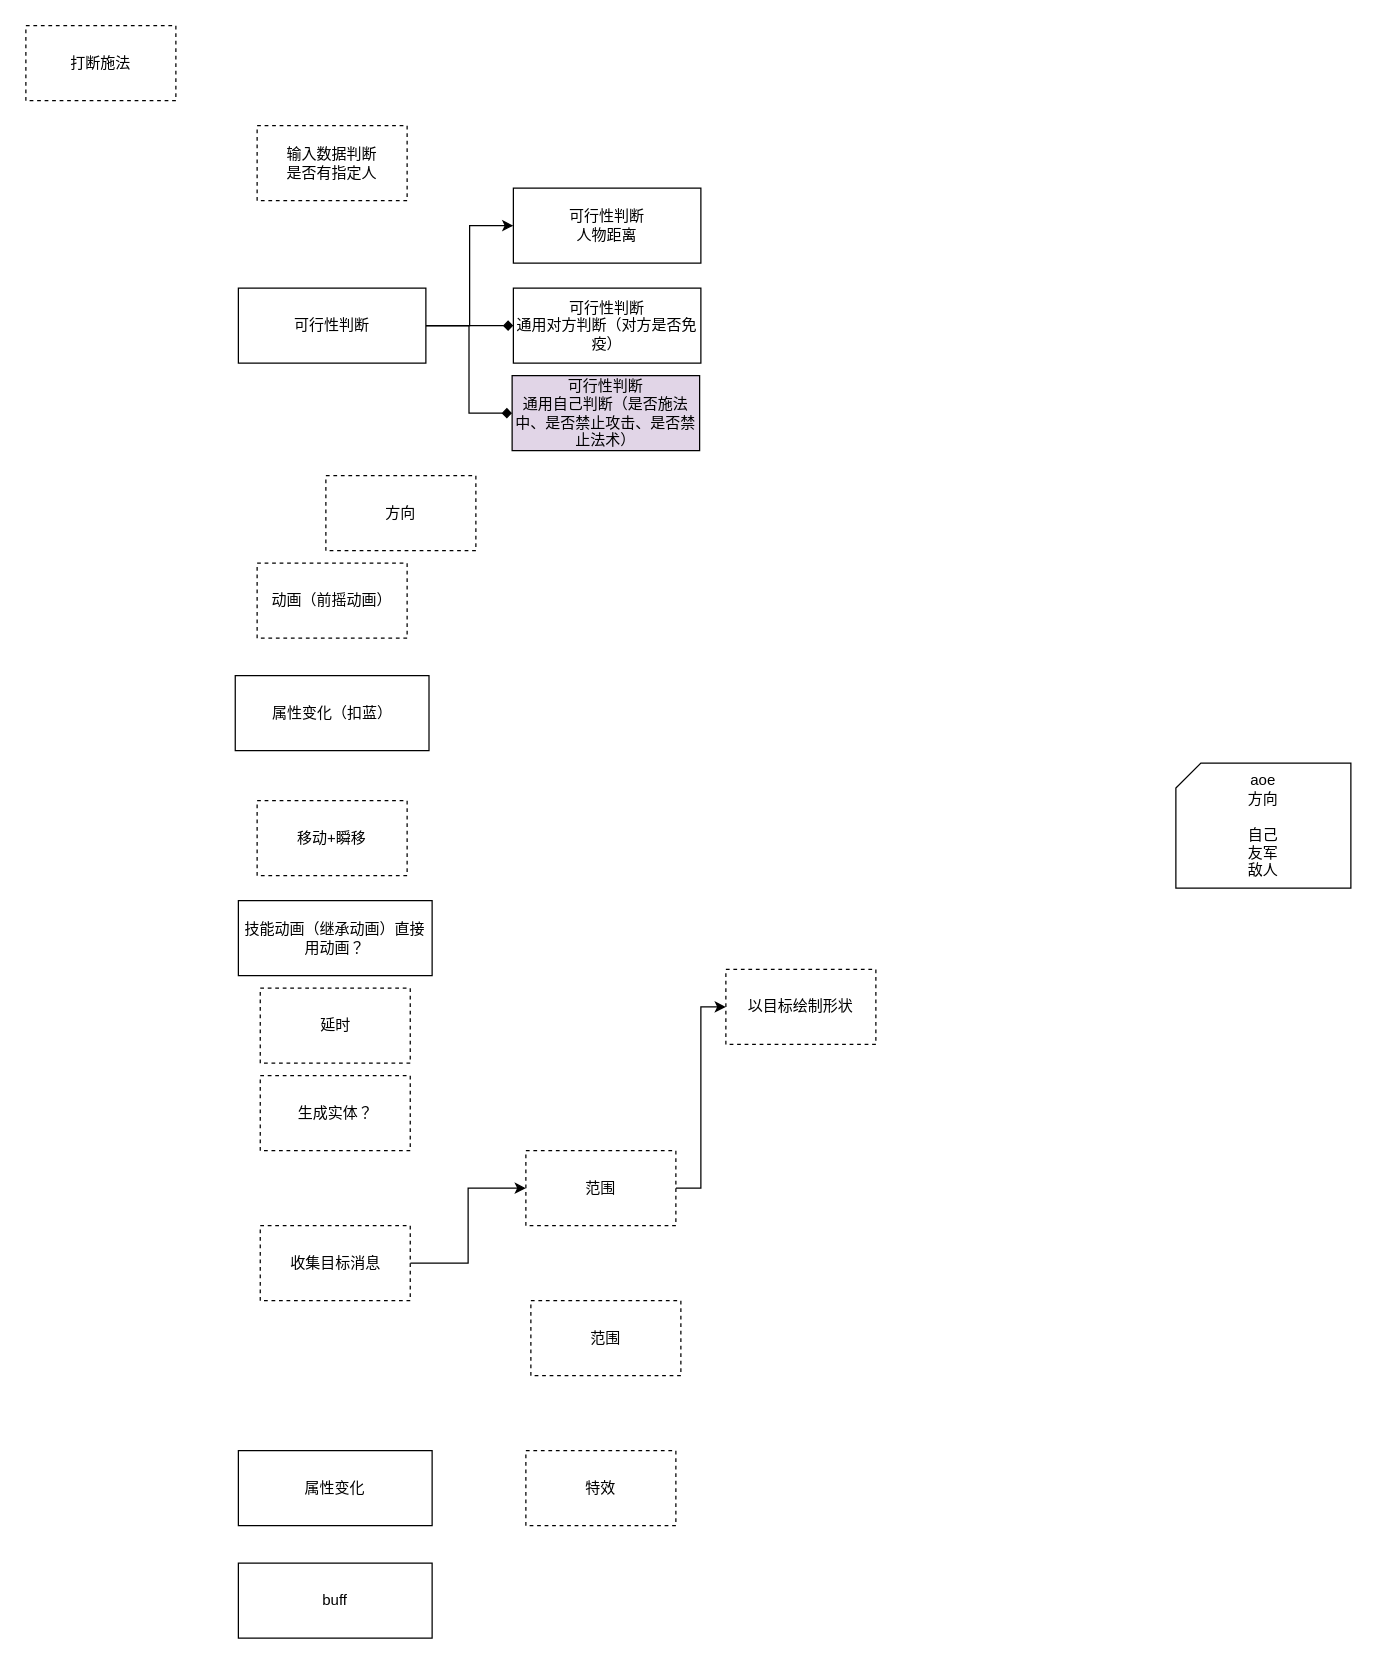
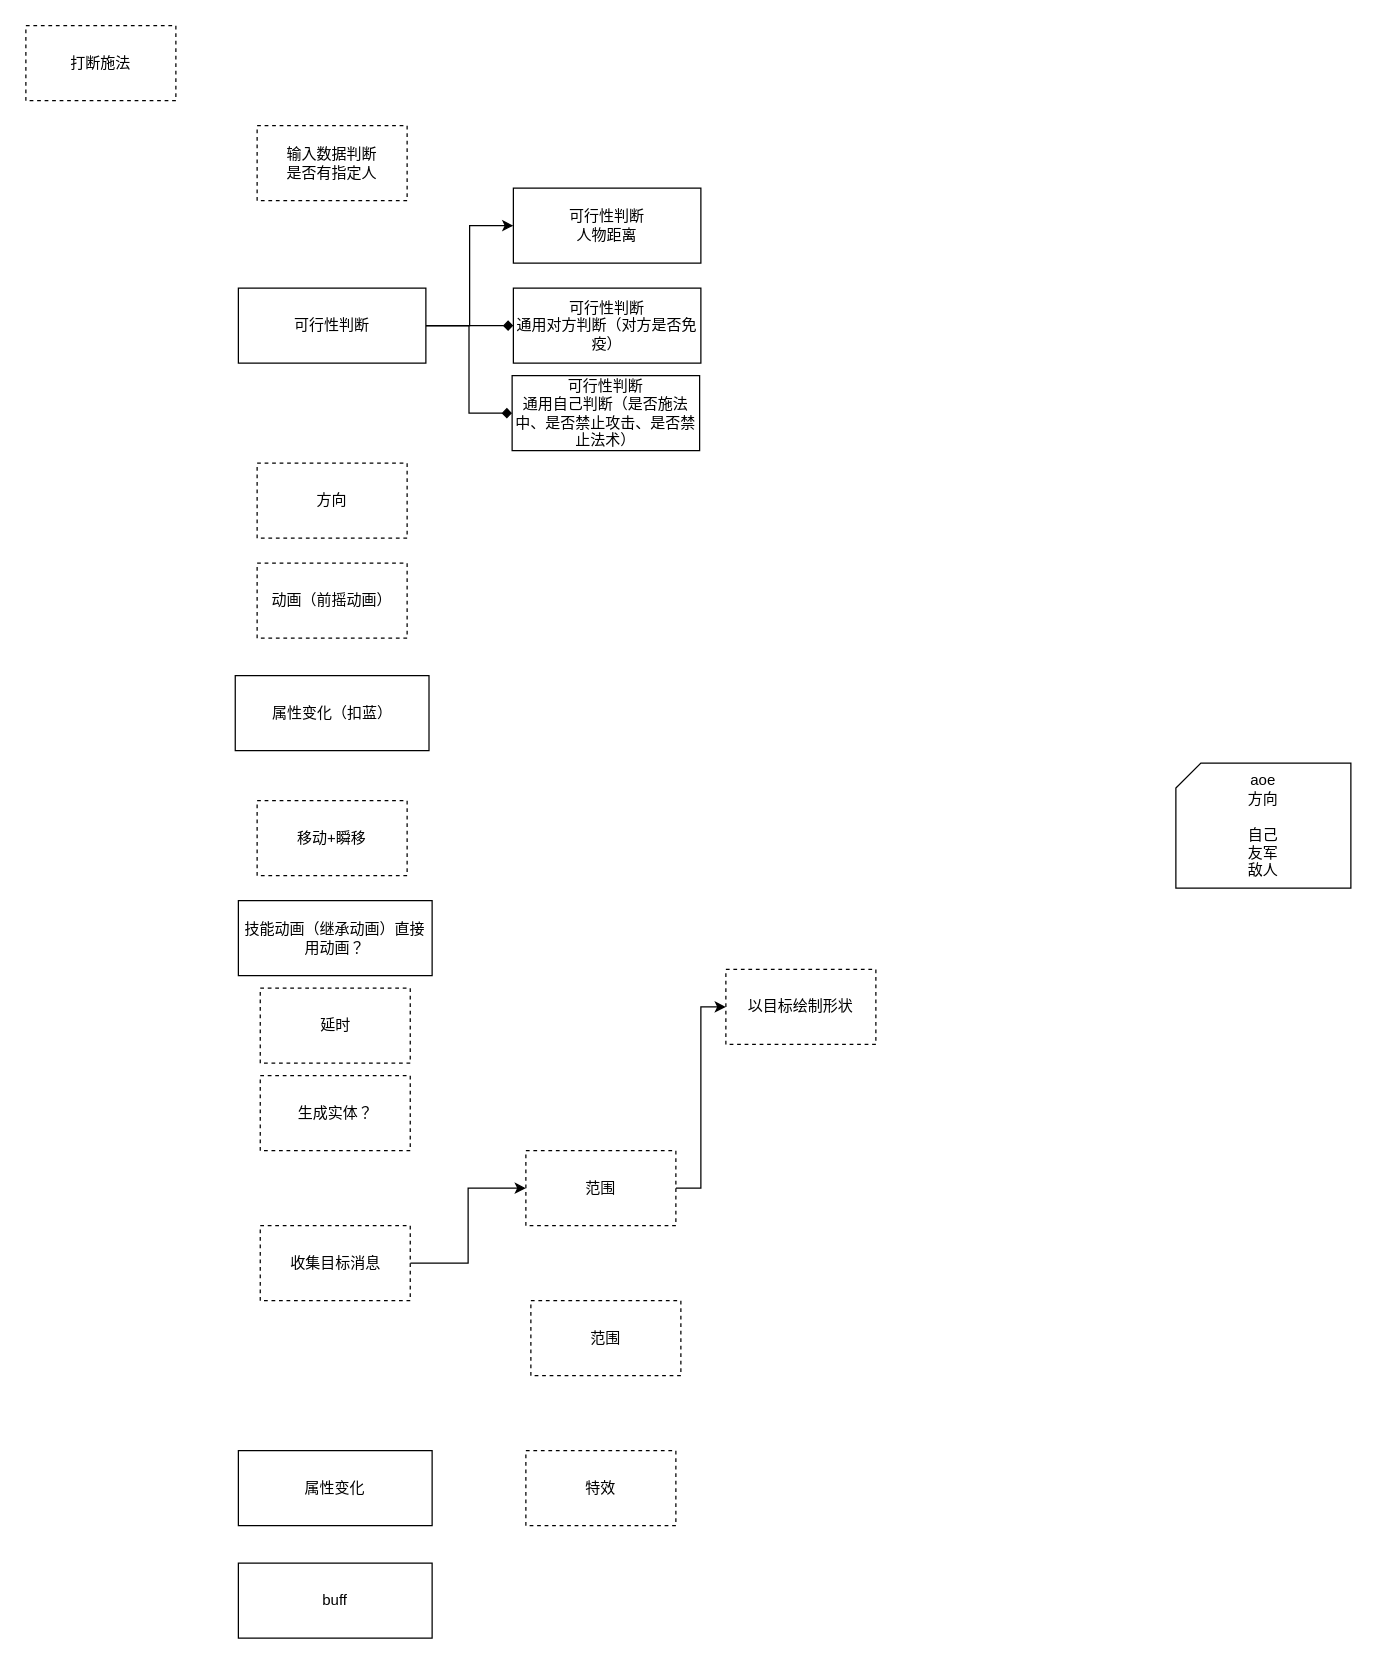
- <mxCell id="12" value="可行性判断&lt;br&gt;通用自己判断（是否施法中、是否禁止攻击、是否禁止法术）" style="rounded=0;whiteSpace=wrap;html=1;fillColor=#e1d5e7;" parent="1" vertex="1"><mxGeometry x="409" y="300" width="150" height="60" as="geometry" /></mxCell>
+ <mxCell id="12" value="可行性判断&lt;br&gt;通用自己判断（是否施法中、是否禁止攻击、是否禁止法术）" style="rounded=0;whiteSpace=wrap;html=1;" parent="1" vertex="1"><mxGeometry x="409" y="300" width="150" height="60" as="geometry" /></mxCell>
- <mxCell id="10" value="方向" style="whiteSpace=wrap;html=1;rounded=0;dashed=1;" parent="1" vertex="1"><mxGeometry x="260" y="380" width="120" height="60" as="geometry" /></mxCell>
+ <mxCell id="10" value="方向" style="whiteSpace=wrap;html=1;rounded=0;dashed=1;" parent="1" vertex="1"><mxGeometry x="205" y="370" width="120" height="60" as="geometry" /></mxCell>
